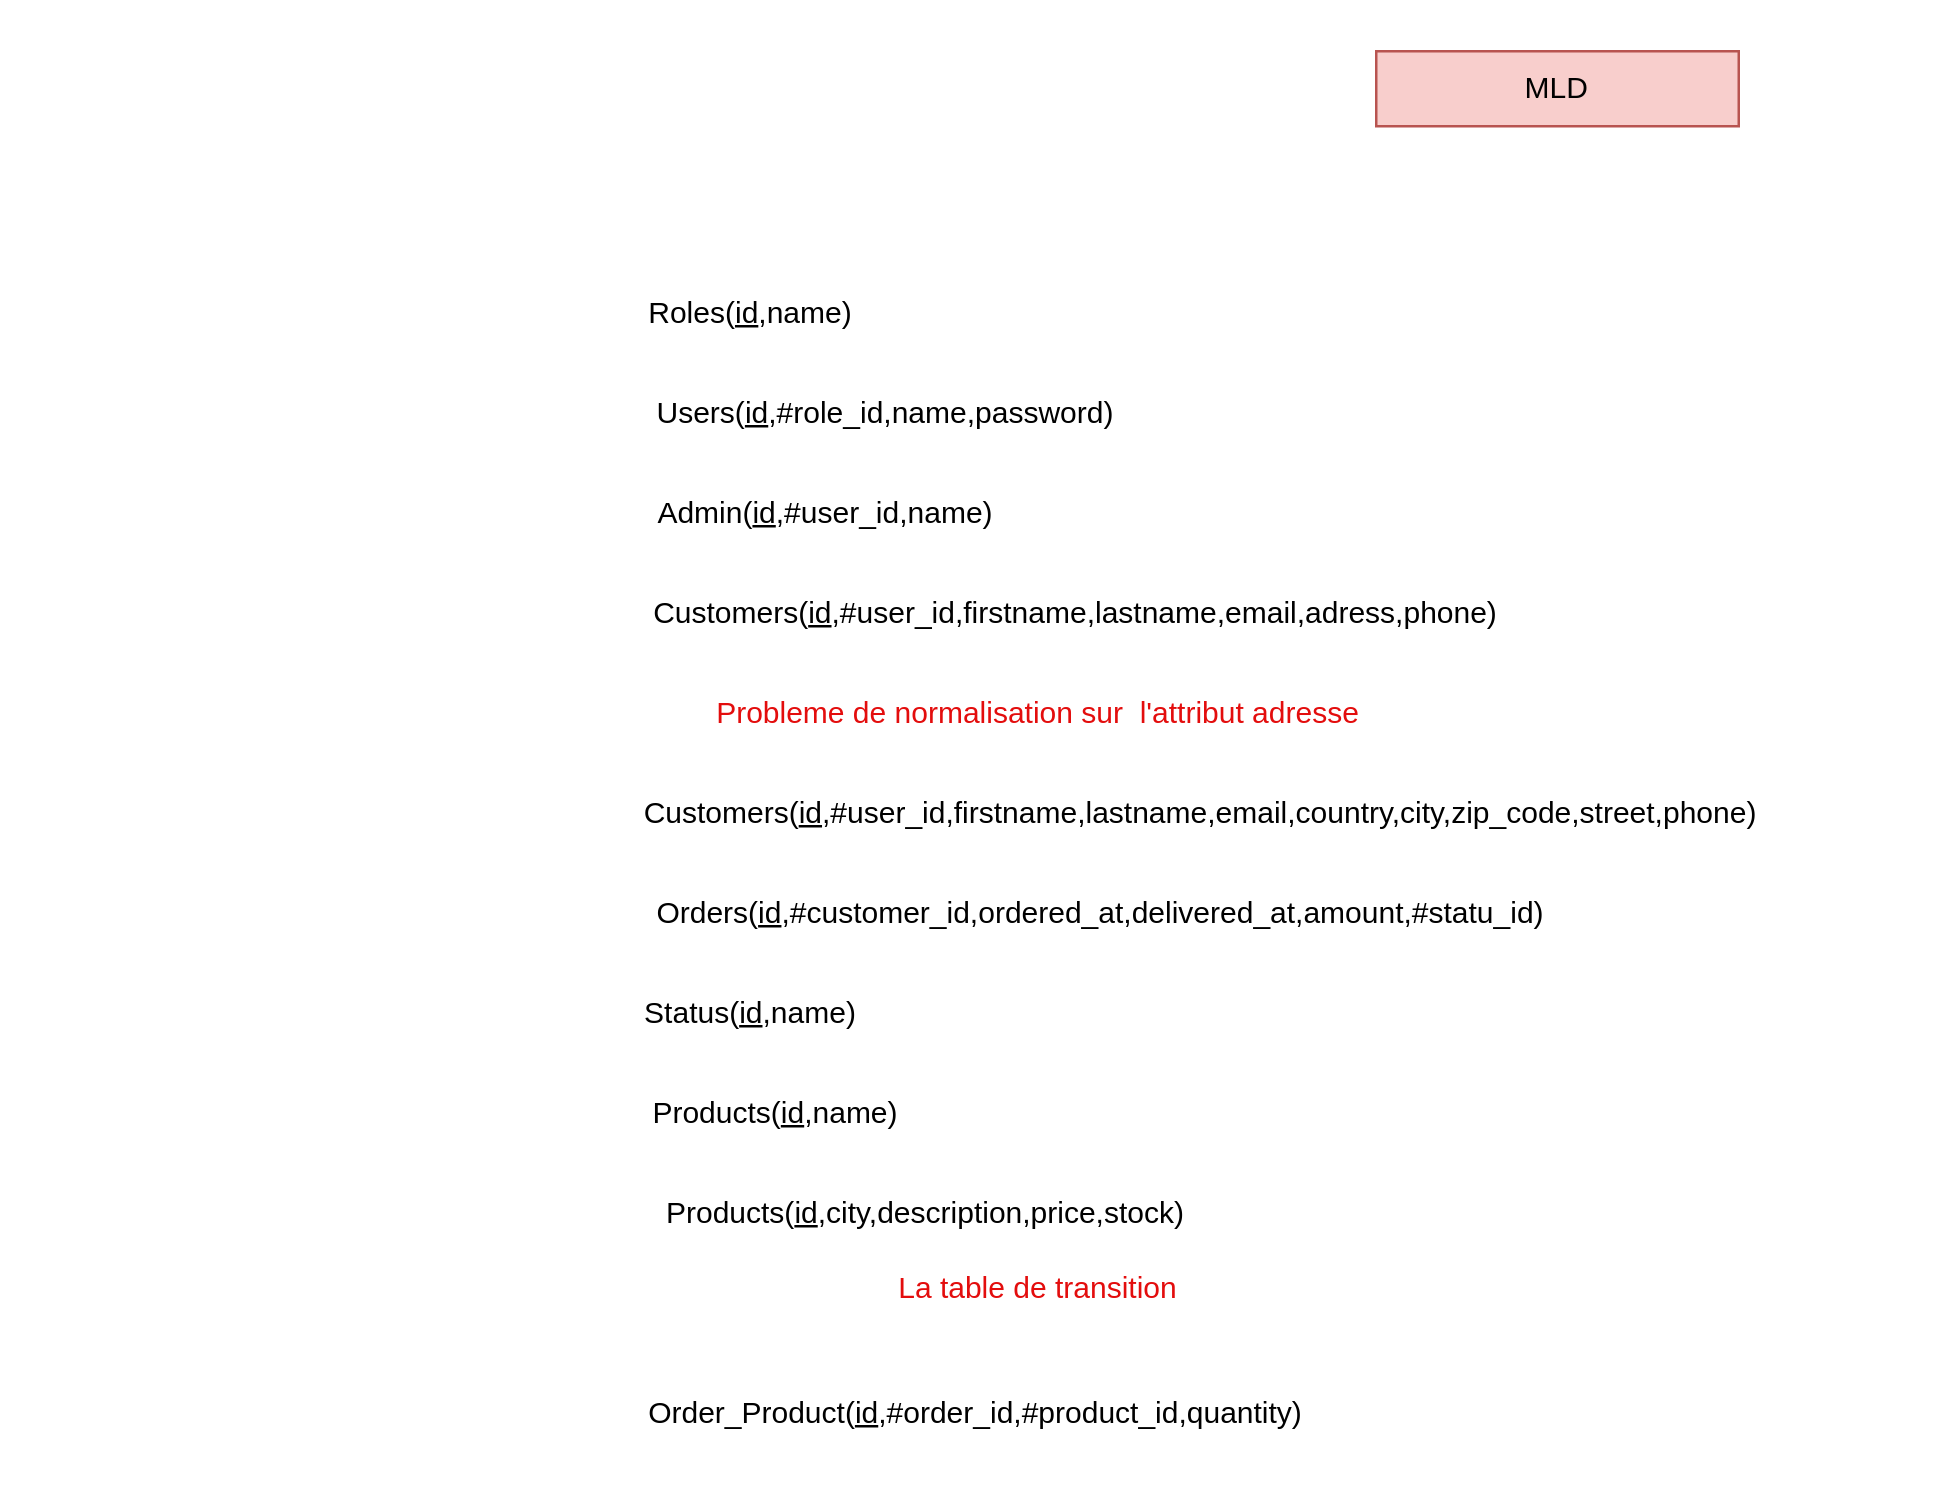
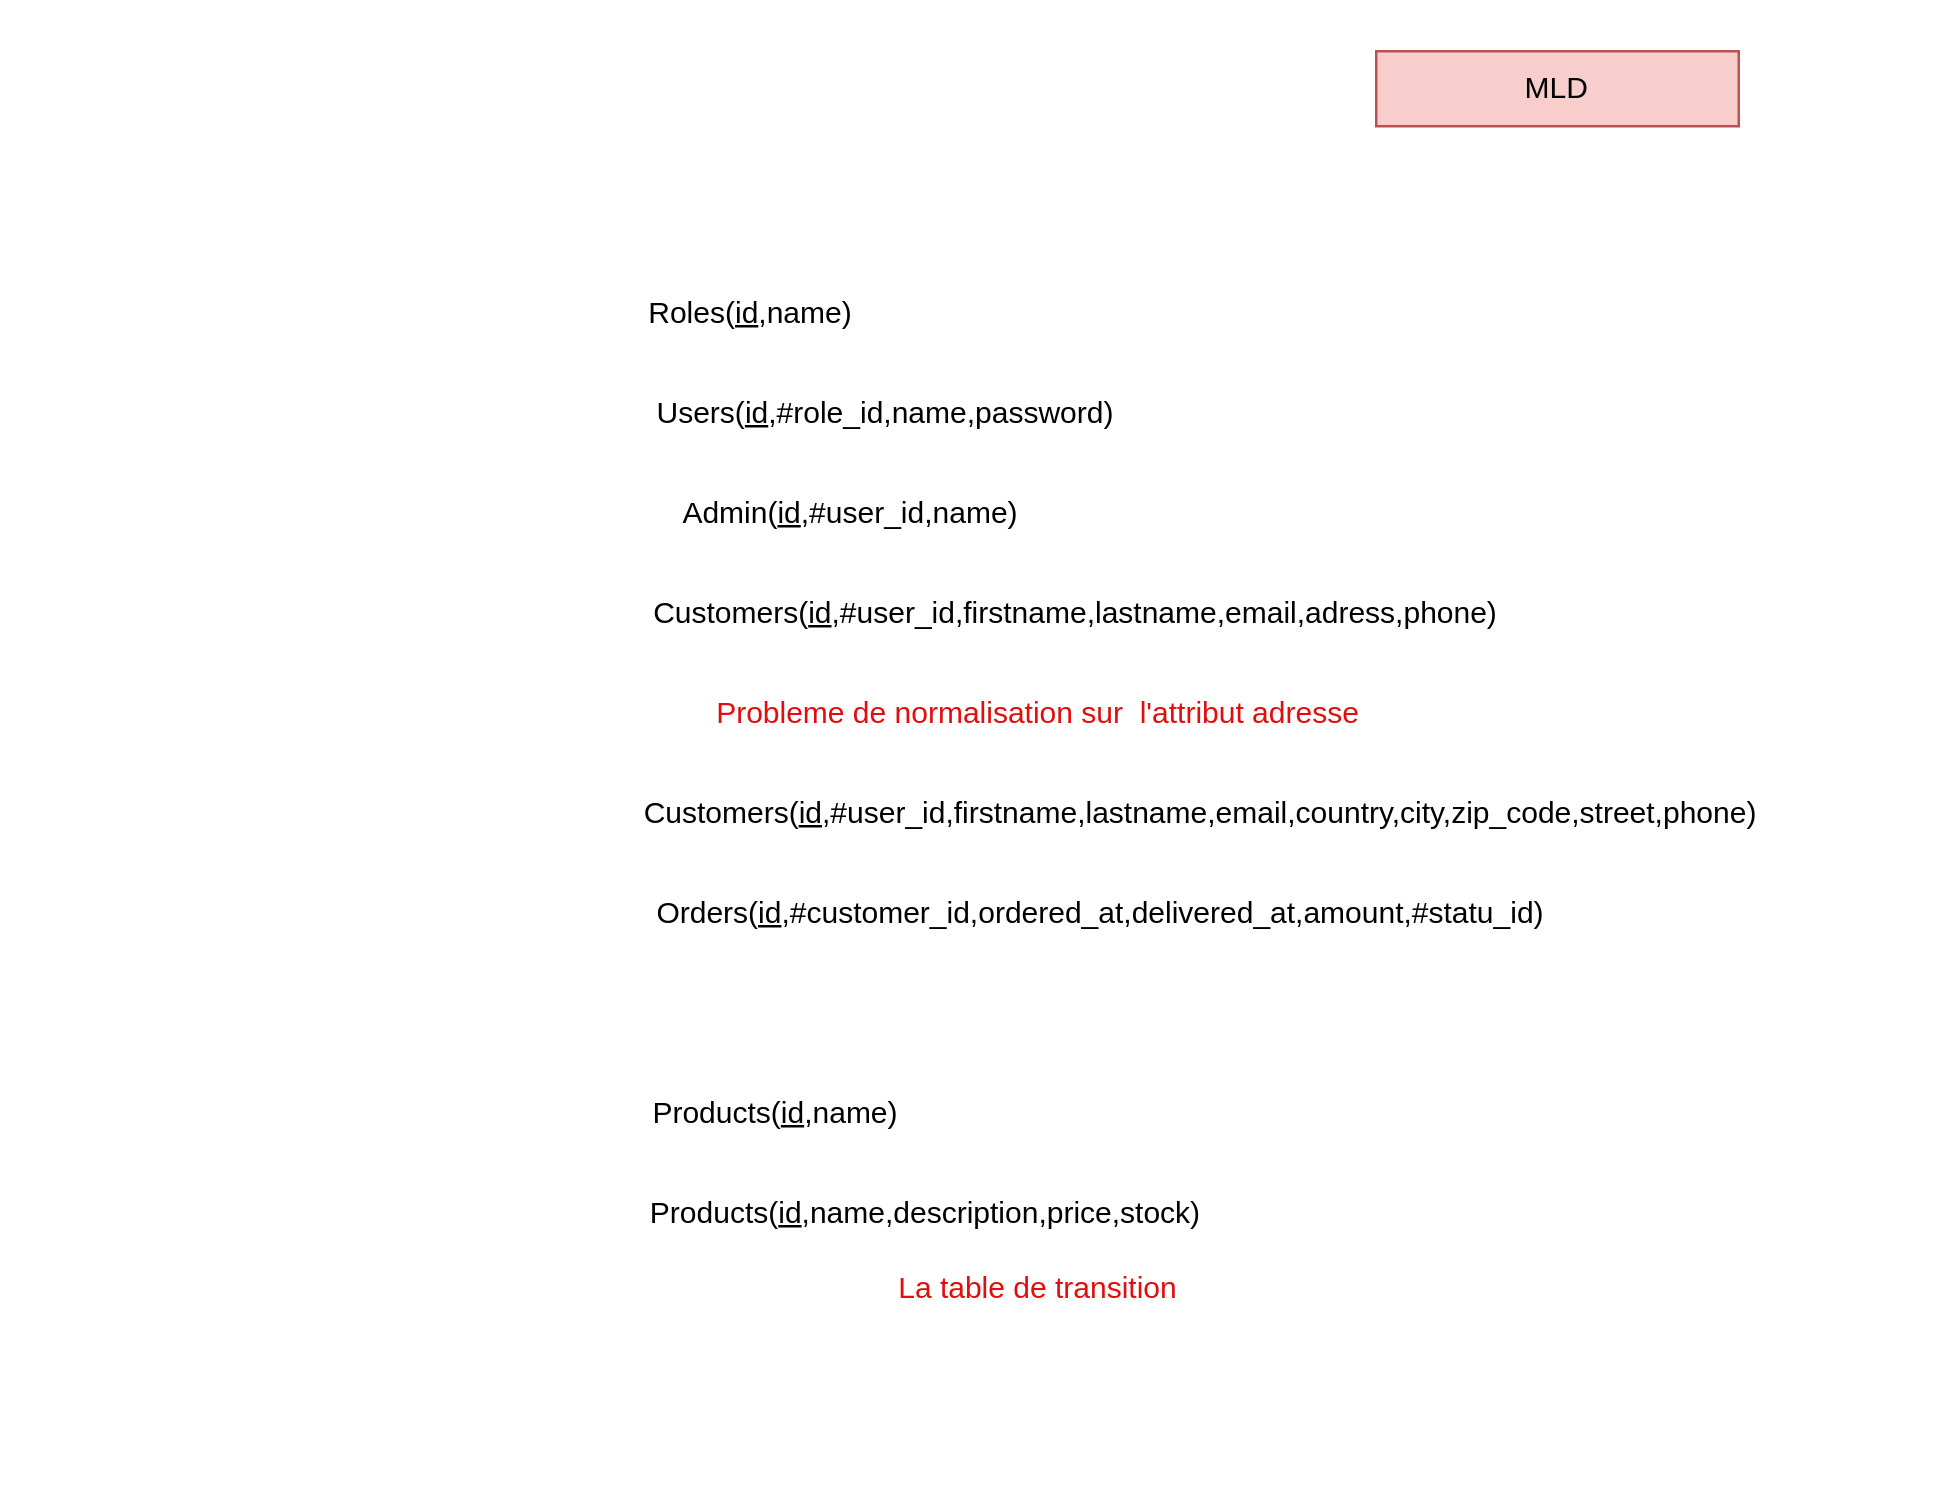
- <mxCell id="5" value="Admin(&lt;u&gt;id&lt;/u&gt;,#user_id,name)" style="text;html=1;align=center;verticalAlign=middle;whiteSpace=wrap;rounded=0;" vertex="1" parent="1"><mxGeometry x="50" y="190" width="560" height="30" as="geometry" /></mxCell>
+ <mxCell id="5" value="Admin(&lt;u&gt;id&lt;/u&gt;,#user_id,name)" style="text;html=1;align=center;verticalAlign=middle;whiteSpace=wrap;rounded=0;" vertex="1" parent="1"><mxGeometry x="60" y="190" width="560" height="30" as="geometry" /></mxCell>
- <mxCell id="10" value="Status(&lt;u&gt;id&lt;/u&gt;,name)" style="text;html=1;align=center;verticalAlign=middle;whiteSpace=wrap;rounded=0;" vertex="1" parent="1"><mxGeometry x="20" y="390" width="560" height="30" as="geometry" /></mxCell>
- <mxCell id="12" value="Products(&lt;u&gt;id&lt;/u&gt;,city,description,price,stock)" style="text;html=1;align=center;verticalAlign=middle;whiteSpace=wrap;rounded=0;" vertex="1" parent="1"><mxGeometry x="90" y="470" width="560" height="30" as="geometry" /></mxCell>
+ <mxCell id="12" value="Products(&lt;u&gt;id&lt;/u&gt;,name,description,price,stock)" style="text;html=1;align=center;verticalAlign=middle;whiteSpace=wrap;rounded=0;" vertex="1" parent="1"><mxGeometry x="90" y="470" width="560" height="30" as="geometry" /></mxCell>
- <mxCell id="14" value="Order_Product(&lt;u&gt;id&lt;/u&gt;,#order_id,#product_id,quantity)" style="text;html=1;align=center;verticalAlign=middle;whiteSpace=wrap;rounded=0;" vertex="1" parent="1"><mxGeometry x="110" y="550" width="560" height="30" as="geometry" /></mxCell>
